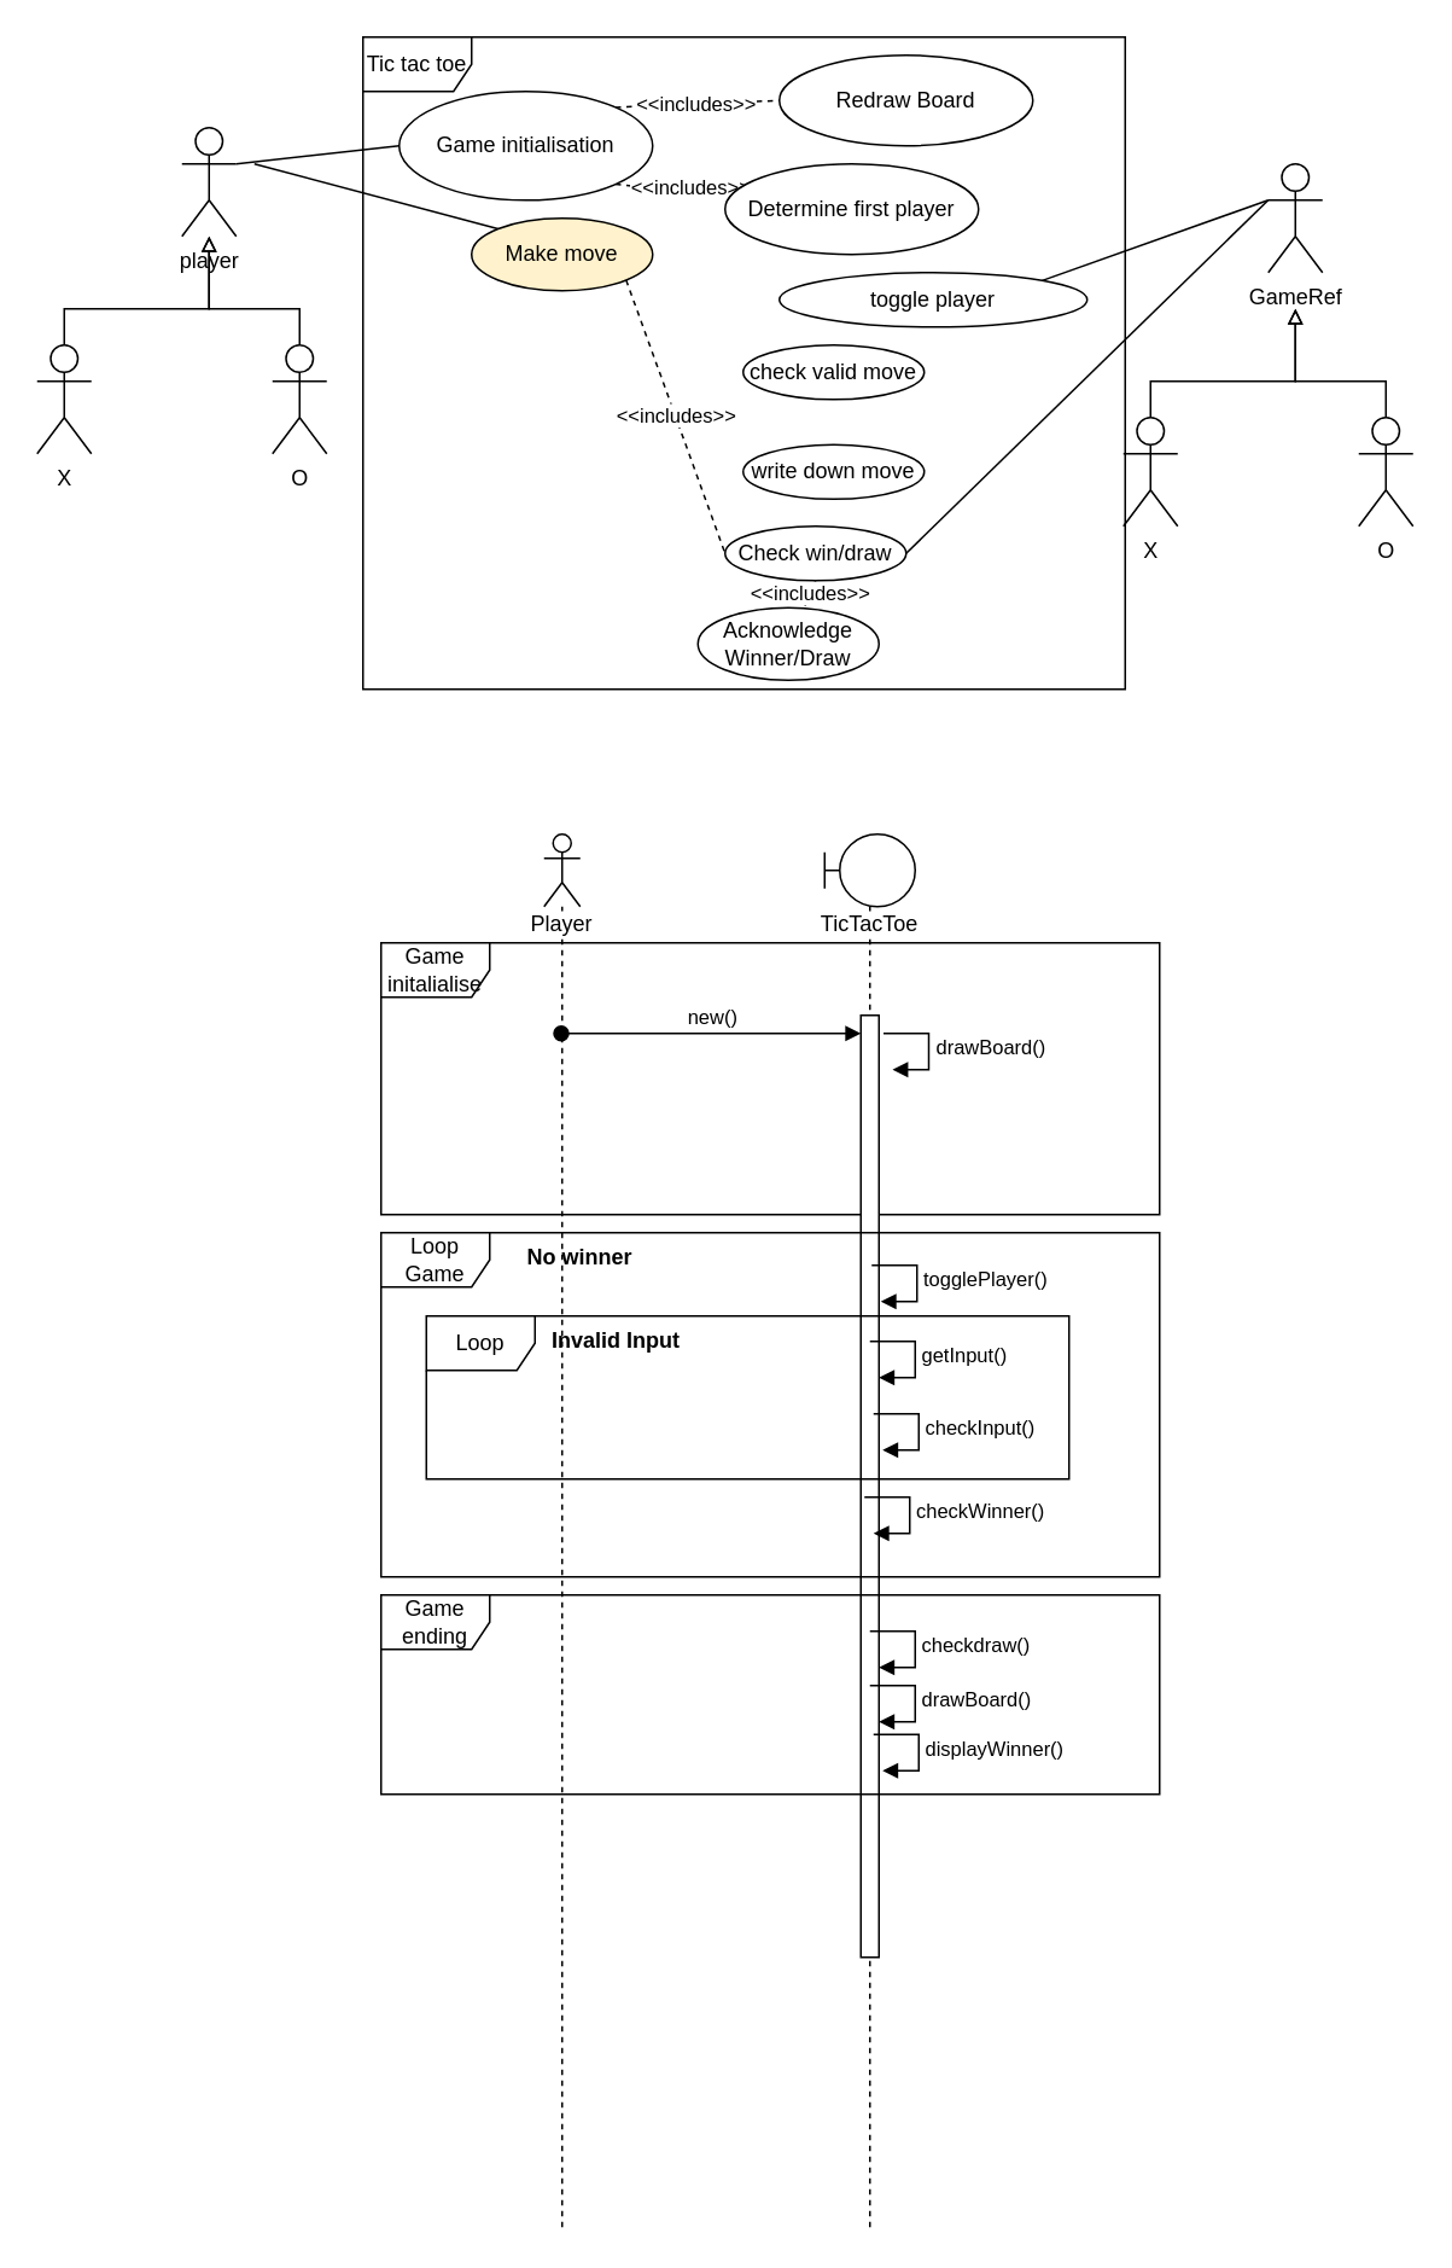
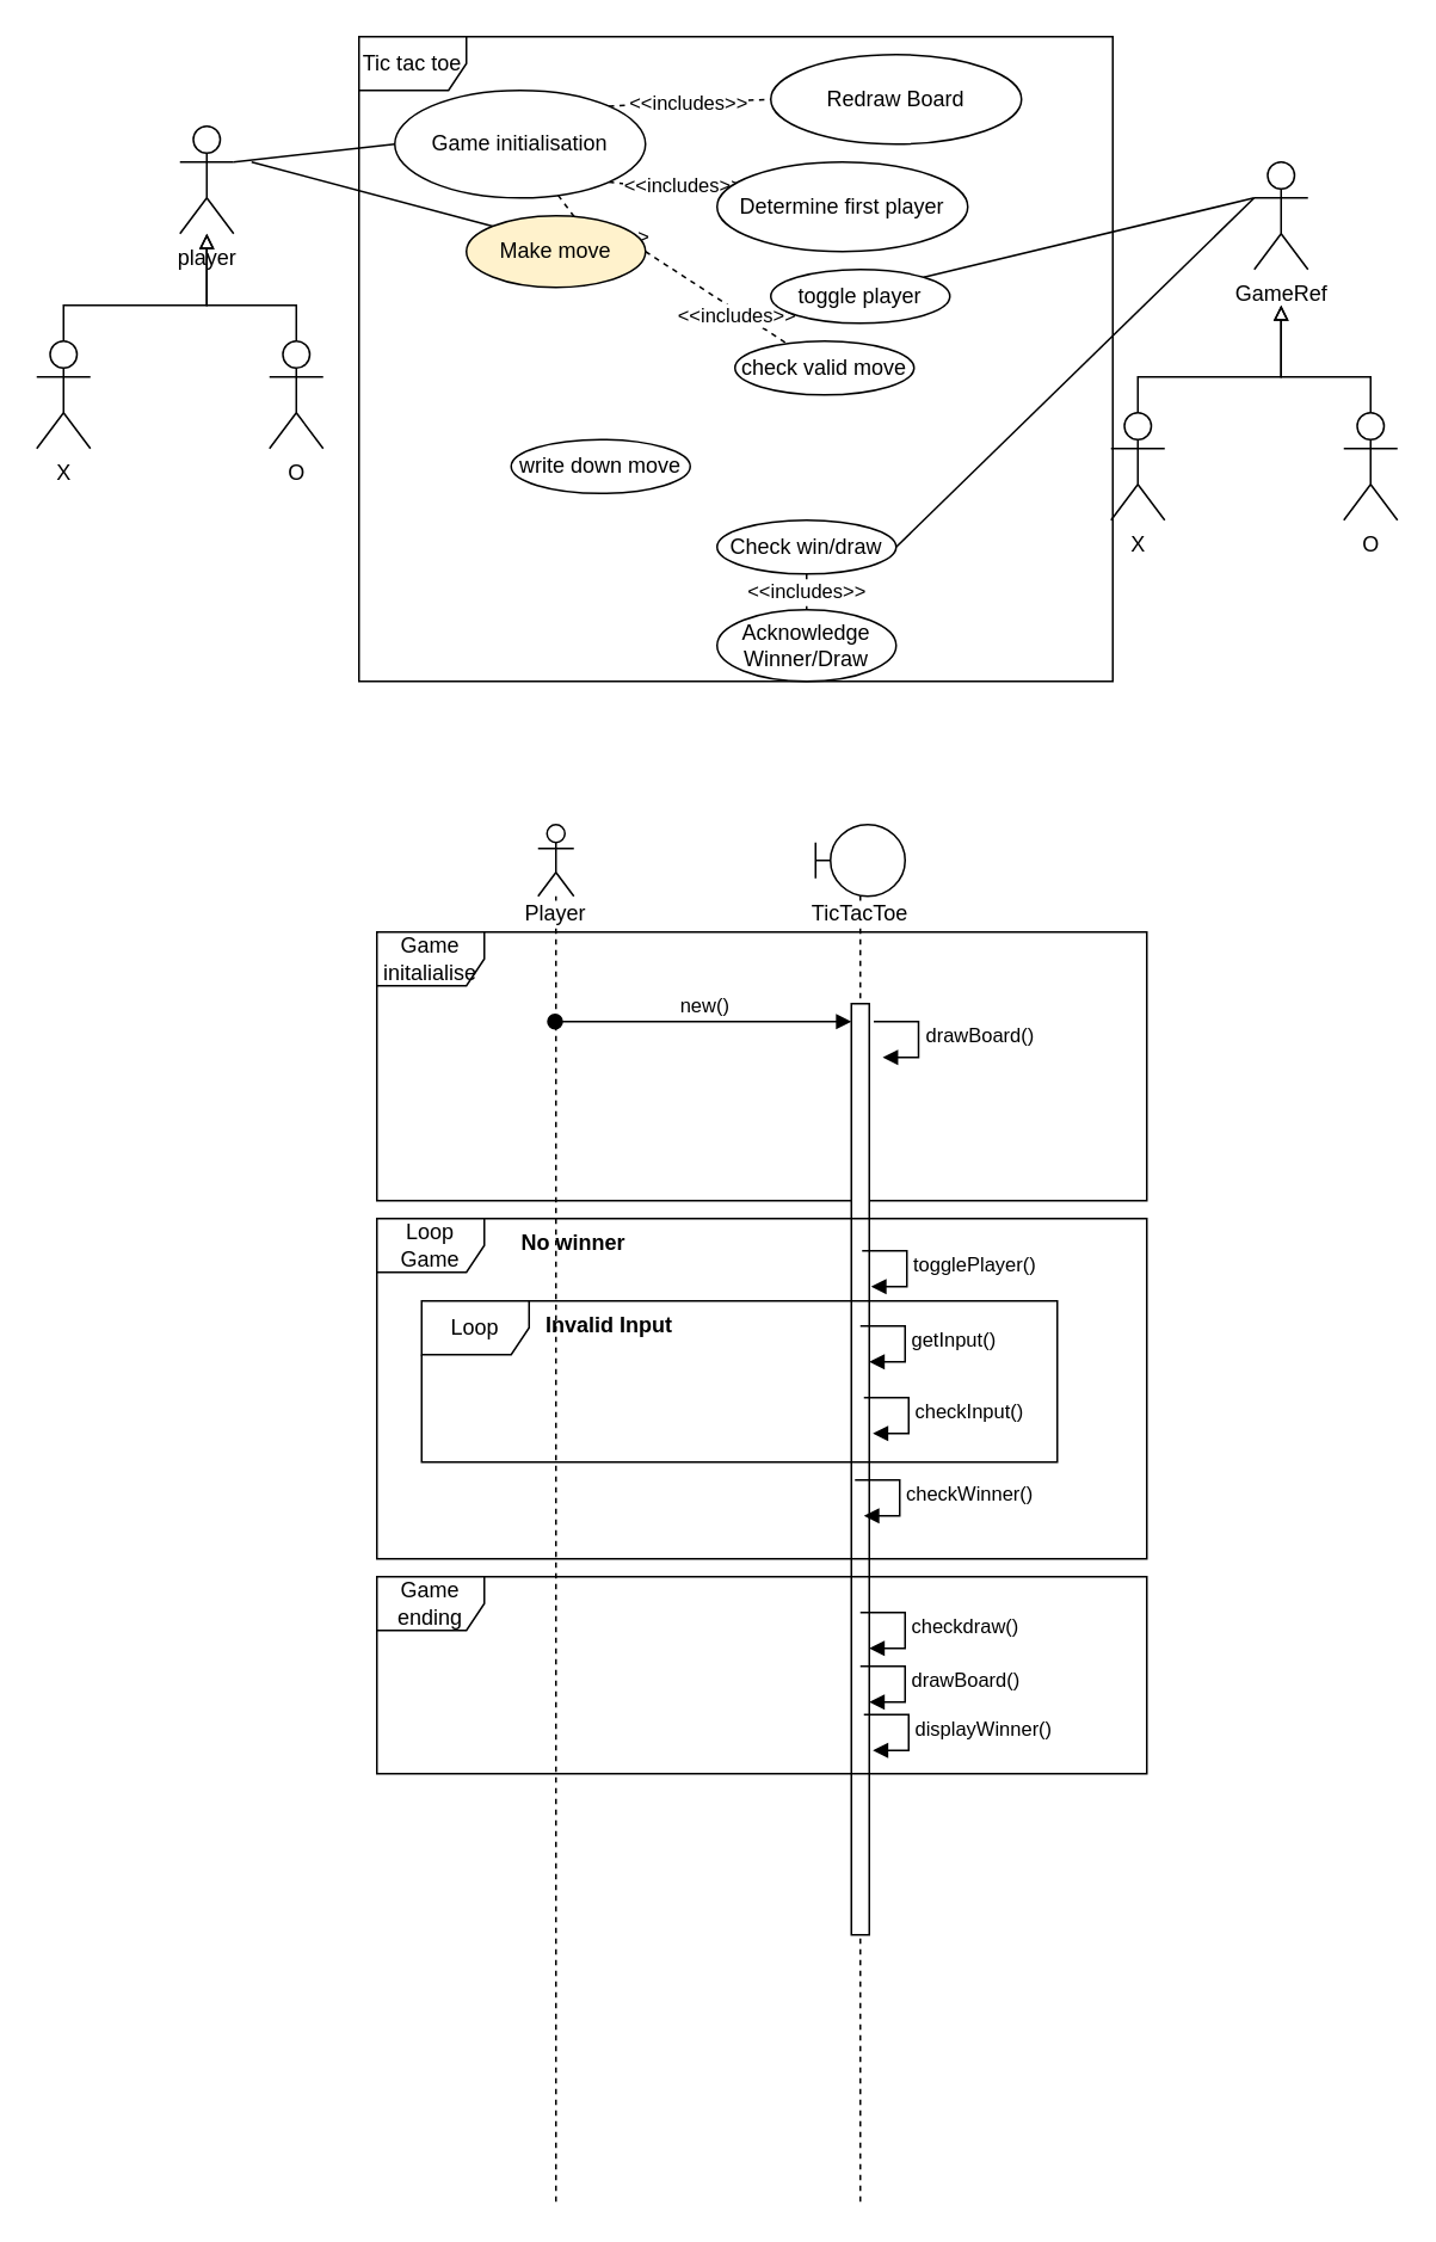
- <mxCell id="27" value="toggle player" style="ellipse;whiteSpace=wrap;html=1;" parent="1" vertex="1"><mxGeometry x="430" y="150" width="170" height="30" as="geometry" /></mxCell>
+ <mxCell id="27" value="toggle player" style="ellipse;whiteSpace=wrap;html=1;" parent="1" vertex="1"><mxGeometry x="430" y="150" width="100" height="30" as="geometry" /></mxCell>
+ <mxCell id="24" style="edgeStyle=none;rounded=0;orthogonalLoop=1;jettySize=auto;html=1;exitX=1;exitY=0.5;exitDx=0;exitDy=0;dashed=1;endArrow=none;endFill=0;" parent="1" source="26" target="32" edge="1"><mxGeometry relative="1" as="geometry" /></mxCell>
+ <mxCell id="25" value="&amp;lt;&amp;lt;includes&amp;gt;&amp;gt;" style="edgeLabel;html=1;align=center;verticalAlign=middle;resizable=0;points=[];" parent="24" vertex="1" connectable="0"><mxGeometry x="0.319" y="-2" relative="1" as="geometry"><mxPoint as="offset" /></mxGeometry></mxCell>
- <mxCell id="33" value="write down move" style="ellipse;whiteSpace=wrap;html=1;" parent="1" vertex="1"><mxGeometry x="410" y="245" width="100" height="30" as="geometry" /></mxCell>
+ <mxCell id="33" value="write down move" style="ellipse;whiteSpace=wrap;html=1;" parent="1" vertex="1"><mxGeometry x="285" y="245" width="100" height="30" as="geometry" /></mxCell>
- <mxCell id="23" value="&amp;lt;&amp;lt;includes&amp;gt;&amp;gt;" style="edgeStyle=none;rounded=0;orthogonalLoop=1;jettySize=auto;html=1;exitX=1;exitY=1;exitDx=0;exitDy=0;entryX=0;entryY=0.5;entryDx=0;entryDy=0;dashed=1;endArrow=none;endFill=0;" parent="1" source="26" target="30" edge="1"><mxGeometry relative="1" as="geometry" /></mxCell>
+ <mxCell id="23" value="&amp;lt;&amp;lt;includes&amp;gt;&amp;gt;" style="edgeStyle=none;rounded=0;orthogonalLoop=1;jettySize=auto;html=1;exitX=1;exitY=1;exitDx=0;exitDy=0;dashed=1;endArrow=none;endFill=0;" parent="1" source="26" target="19" edge="1"><mxGeometry relative="1" as="geometry" /></mxCell>
- <mxCell id="31" value="Acknowledge Winner/Draw" style="ellipse;whiteSpace=wrap;html=1;" parent="1" vertex="1"><mxGeometry x="385" y="335" width="100" height="40" as="geometry" /></mxCell>
+ <mxCell id="31" value="Acknowledge Winner/Draw" style="ellipse;whiteSpace=wrap;html=1;" parent="1" vertex="1"><mxGeometry x="400" y="340" width="100" height="40" as="geometry" /></mxCell>
